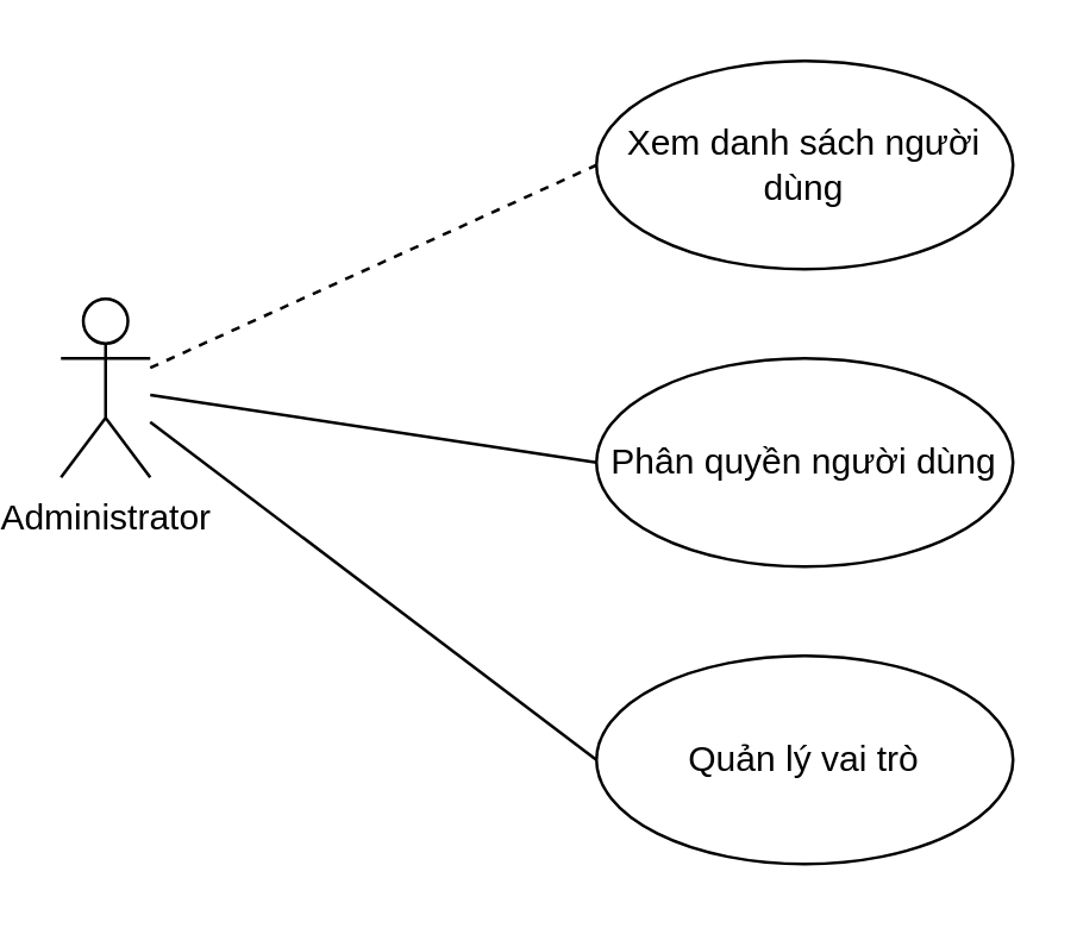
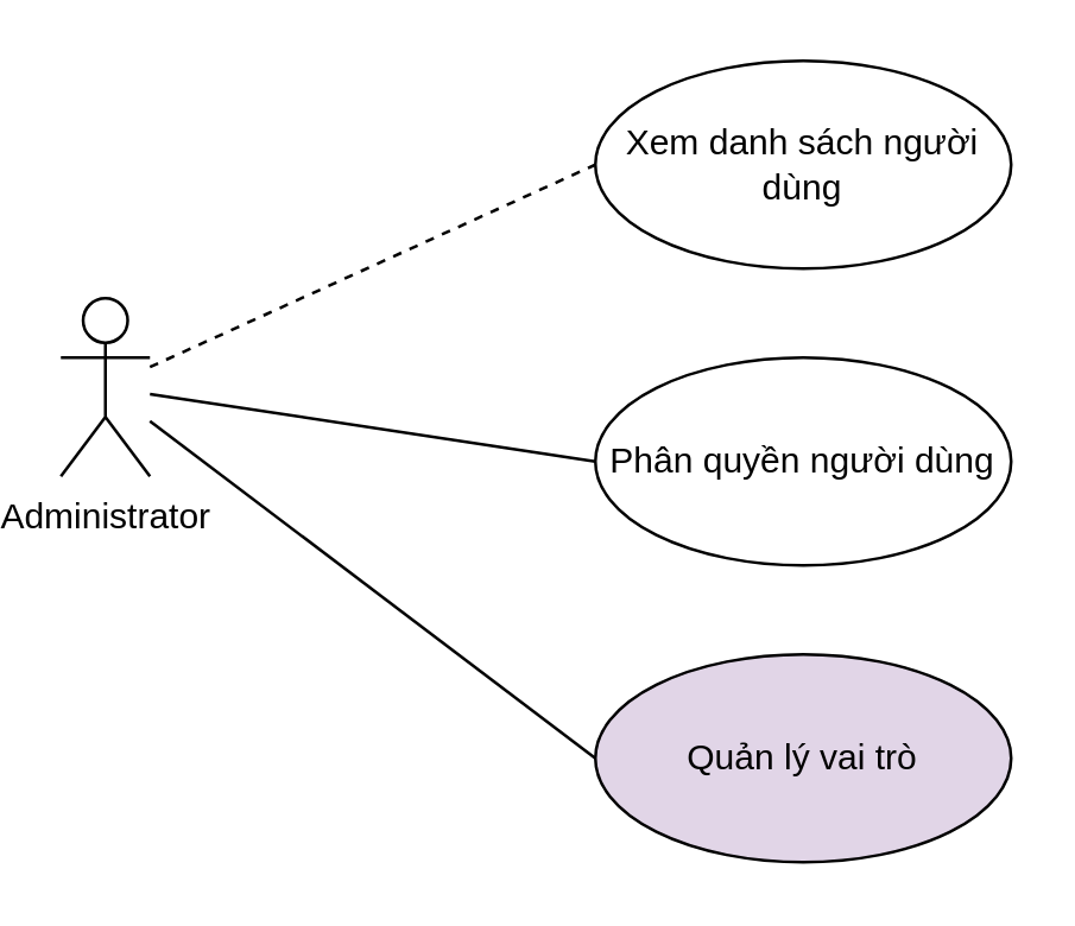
- <mxCell id="5" value="Quản lý vai trò" style="ellipse;whiteSpace=wrap;html=1;" vertex="1" parent="1"><mxGeometry x="200" y="220" width="140" height="70" as="geometry" /></mxCell>
+ <mxCell id="5" value="Quản lý vai trò" style="ellipse;whiteSpace=wrap;html=1;fillColor=#e1d5e7;" vertex="1" parent="1"><mxGeometry x="200" y="220" width="140" height="70" as="geometry" /></mxCell>
